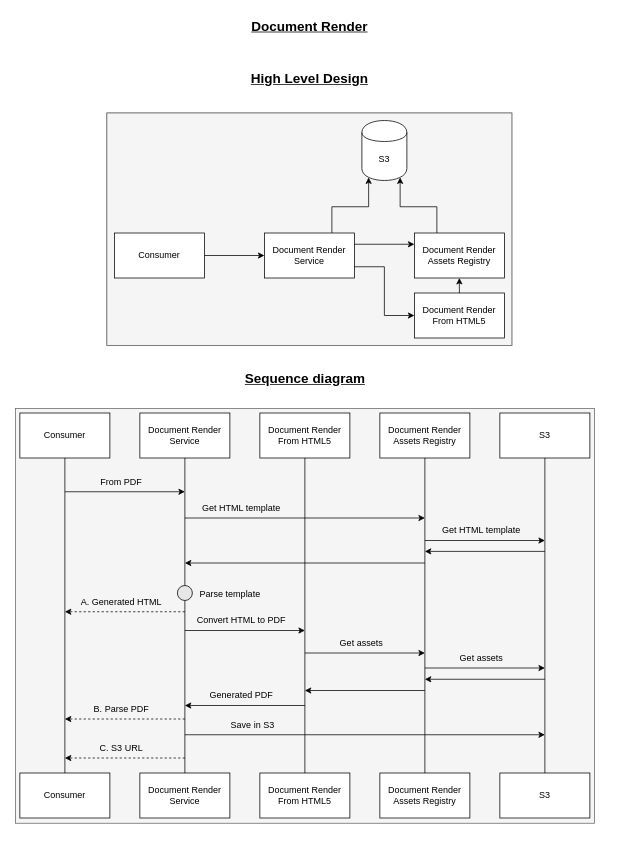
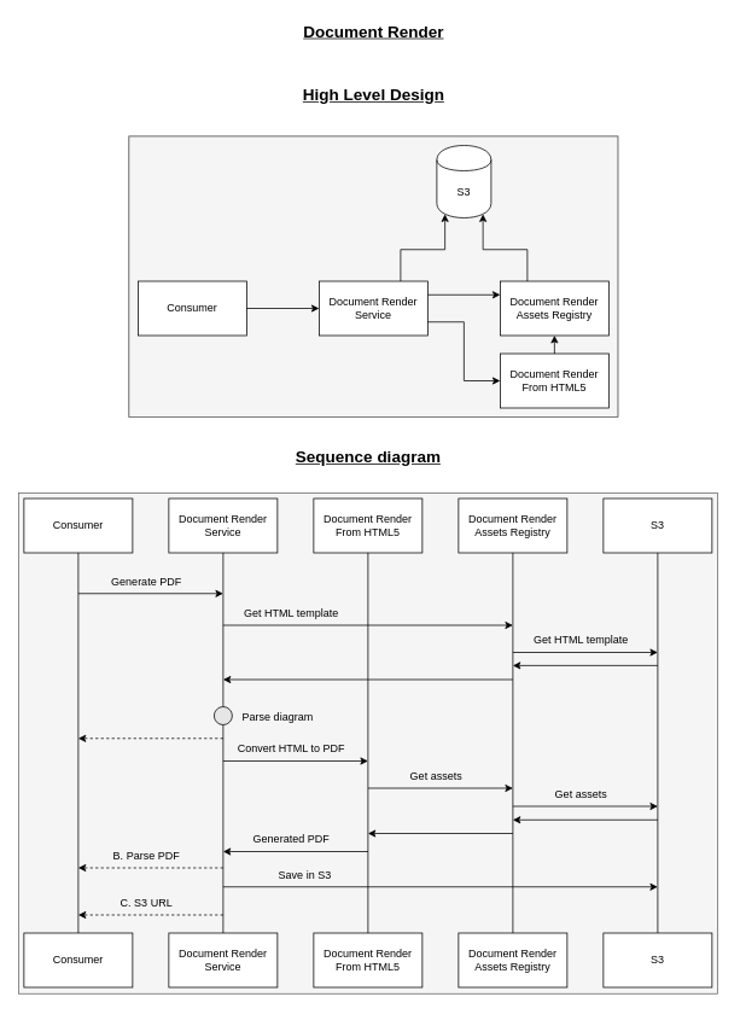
- <mxCell id="33" value="&lt;font style=&quot;font-size: 12px&quot;&gt;From PDF&lt;/font&gt;" style="text;html=1;align=center;verticalAlign=middle;resizable=0;points=[];autosize=1;fontSize=18;" parent="16" vertex="1"><mxGeometry x="90" y="75" width="90" height="30" as="geometry" /></mxCell>
+ <mxCell id="33" value="&lt;font style=&quot;font-size: 12px&quot;&gt;Generate PDF&lt;/font&gt;" style="text;html=1;align=center;verticalAlign=middle;resizable=0;points=[];autosize=1;fontSize=18;" parent="16" vertex="1"><mxGeometry x="90" y="75" width="90" height="30" as="geometry" /></mxCell>
- <mxCell id="57" value="&lt;font style=&quot;font-size: 12px&quot;&gt;Parse template&lt;/font&gt;" style="text;html=1;align=center;verticalAlign=middle;resizable=0;points=[];autosize=1;fontSize=18;" parent="16" vertex="1"><mxGeometry x="230" y="225" width="100" height="30" as="geometry" /></mxCell>
+ <mxCell id="57" value="&lt;font style=&quot;font-size: 12px&quot;&gt;Parse diagram&lt;/font&gt;" style="text;html=1;align=center;verticalAlign=middle;resizable=0;points=[];autosize=1;fontSize=18;" parent="16" vertex="1"><mxGeometry x="230" y="225" width="100" height="30" as="geometry" /></mxCell>
- <mxCell id="60" value="&lt;font style=&quot;font-size: 12px&quot;&gt;A. Generated HTML&lt;/font&gt;" style="text;html=1;align=center;verticalAlign=middle;resizable=0;points=[];autosize=1;fontSize=18;" vertex="1" parent="1"><mxGeometry x="101" y="785" width="120" height="30" as="geometry" /></mxCell>
